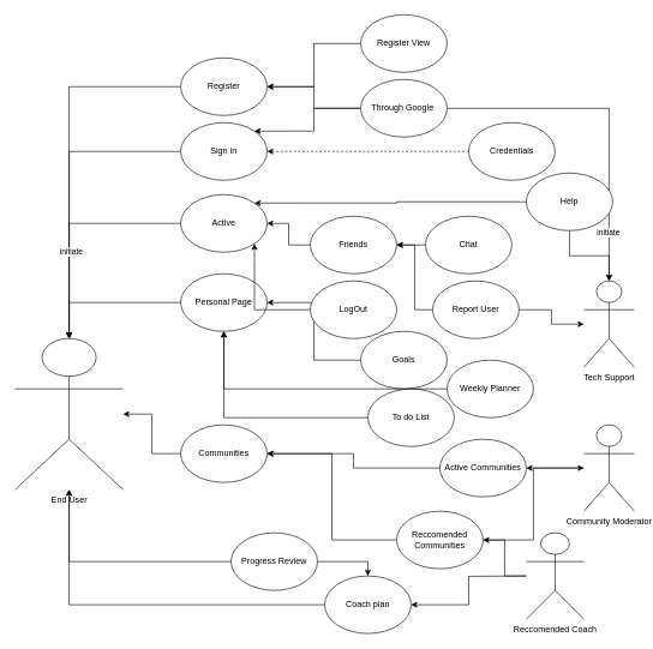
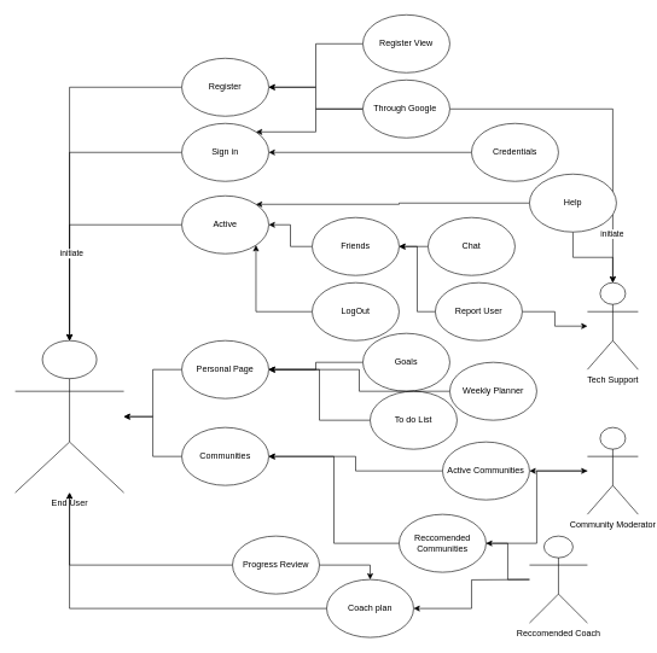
- <mxCell id="20" style="edgeStyle=orthogonalEdgeStyle;rounded=0;orthogonalLoop=1;jettySize=auto;html=1;entryX=1;entryY=0.5;entryDx=0;entryDy=0;dashed=1;" parent="1" source="21" target="5" edge="1"><mxGeometry relative="1" as="geometry" /></mxCell>
+ <mxCell id="20" style="edgeStyle=orthogonalEdgeStyle;rounded=0;orthogonalLoop=1;jettySize=auto;html=1;entryX=1;entryY=0.5;entryDx=0;entryDy=0;" parent="1" source="21" target="5" edge="1"><mxGeometry relative="1" as="geometry" /></mxCell>
- <mxCell id="26" value="Personal Page" style="ellipse;whiteSpace=wrap;html=1;" parent="1" vertex="1"><mxGeometry x="250" y="380" width="120" height="80" as="geometry" /></mxCell>
+ <mxCell id="26" value="Personal Page" style="ellipse;whiteSpace=wrap;html=1;" parent="1" vertex="1"><mxGeometry x="250" y="470" width="120" height="80" as="geometry" /></mxCell>
